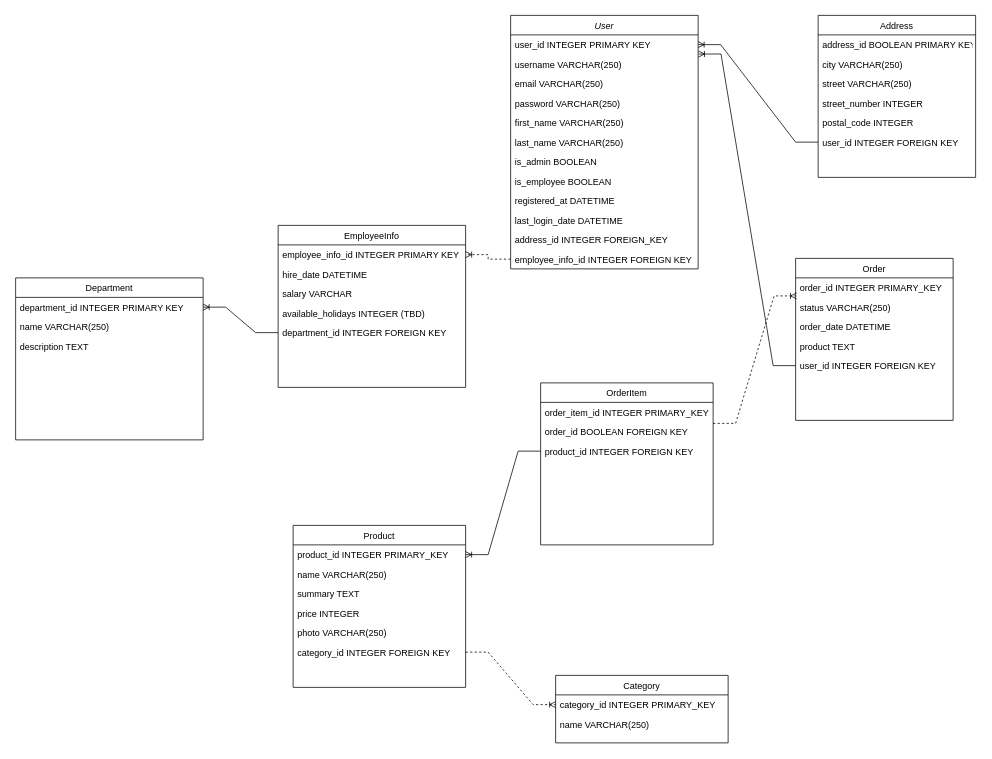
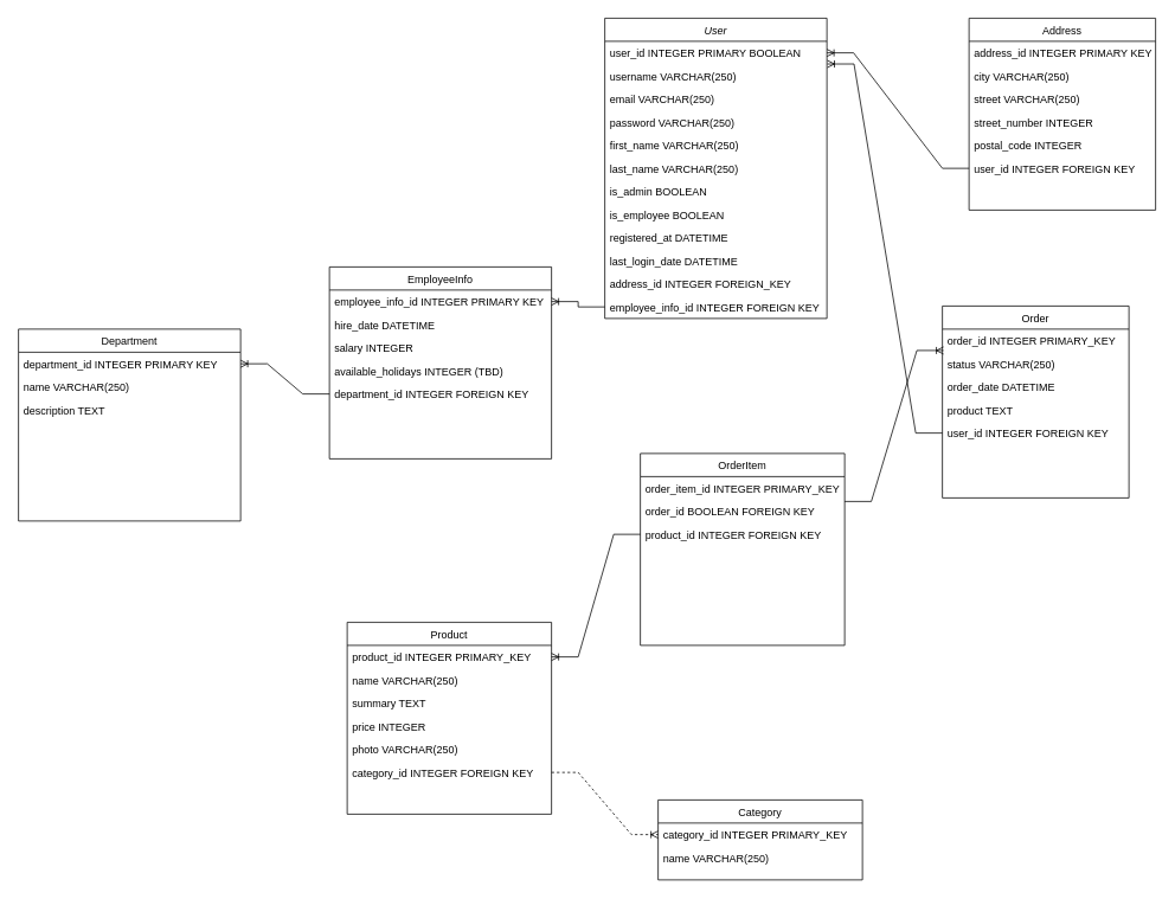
- <mxCell id="3" value="user_id INTEGER PRIMARY KEY" style="text;align=left;verticalAlign=top;spacingLeft=4;spacingRight=4;overflow=hidden;rotatable=0;points=[[0,0.5],[1,0.5]];portConstraint=eastwest;" parent="2" vertex="1"><mxGeometry y="26" width="250" height="26" as="geometry" /></mxCell>
+ <mxCell id="3" value="user_id INTEGER PRIMARY BOOLEAN" style="text;align=left;verticalAlign=top;spacingLeft=4;spacingRight=4;overflow=hidden;rotatable=0;points=[[0,0.5],[1,0.5]];portConstraint=eastwest;" parent="2" vertex="1"><mxGeometry y="26" width="250" height="26" as="geometry" /></mxCell>
- <mxCell id="16" value="address_id BOOLEAN PRIMARY KEY" style="text;align=left;verticalAlign=top;spacingLeft=4;spacingRight=4;overflow=hidden;rotatable=0;points=[[0,0.5],[1,0.5]];portConstraint=eastwest;" parent="15" vertex="1"><mxGeometry y="26" width="210" height="26" as="geometry" /></mxCell>
+ <mxCell id="16" value="address_id INTEGER PRIMARY KEY" style="text;align=left;verticalAlign=top;spacingLeft=4;spacingRight=4;overflow=hidden;rotatable=0;points=[[0,0.5],[1,0.5]];portConstraint=eastwest;" parent="15" vertex="1"><mxGeometry y="26" width="210" height="26" as="geometry" /></mxCell>
- <mxCell id="28" value="" style="edgeStyle=entityRelationEdgeStyle;fontSize=12;html=1;endArrow=ERoneToMany;rounded=0;entryX=1;entryY=0.5;entryDx=0;entryDy=0;exitX=0;exitY=0.5;exitDx=0;exitDy=0;dashed=1;" edge="1" parent="1" source="14" target="23"><mxGeometry width="100" height="100" relative="1" as="geometry"><mxPoint x="630" y="500" as="sourcePoint" /><mxPoint x="730" y="400" as="targetPoint" /></mxGeometry></mxCell>
+ <mxCell id="28" value="" style="edgeStyle=entityRelationEdgeStyle;fontSize=12;html=1;endArrow=ERoneToMany;rounded=0;entryX=1;entryY=0.5;entryDx=0;entryDy=0;exitX=0;exitY=0.5;exitDx=0;exitDy=0;" edge="1" parent="1" source="14" target="23"><mxGeometry width="100" height="100" relative="1" as="geometry"><mxPoint x="630" y="500" as="sourcePoint" /><mxPoint x="730" y="400" as="targetPoint" /></mxGeometry></mxCell>
- <mxCell id="25" value="salary VARCHAR" style="text;align=left;verticalAlign=top;spacingLeft=4;spacingRight=4;overflow=hidden;rotatable=0;points=[[0,0.5],[1,0.5]];portConstraint=eastwest;rounded=0;shadow=0;html=0;" vertex="1" parent="22"><mxGeometry y="78" width="250" height="26" as="geometry" /></mxCell>
+ <mxCell id="25" value="salary INTEGER" style="text;align=left;verticalAlign=top;spacingLeft=4;spacingRight=4;overflow=hidden;rotatable=0;points=[[0,0.5],[1,0.5]];portConstraint=eastwest;rounded=0;shadow=0;html=0;" vertex="1" parent="22"><mxGeometry y="78" width="250" height="26" as="geometry" /></mxCell>
- <mxCell id="56" value="" style="edgeStyle=entityRelationEdgeStyle;fontSize=12;html=1;endArrow=ERoneToMany;rounded=0;entryX=0.006;entryY=0.925;entryDx=0;entryDy=0;entryPerimeter=0;exitX=1;exitY=0.25;exitDx=0;exitDy=0;dashed=1;" edge="1" parent="1" source="42" target="36"><mxGeometry width="100" height="100" relative="1" as="geometry"><mxPoint x="950" y="680" as="sourcePoint" /><mxPoint x="1050" y="580" as="targetPoint" /></mxGeometry></mxCell>
+ <mxCell id="56" value="" style="edgeStyle=entityRelationEdgeStyle;fontSize=12;html=1;endArrow=ERoneToMany;rounded=0;entryX=0.006;entryY=0.925;entryDx=0;entryDy=0;entryPerimeter=0;exitX=1;exitY=0.25;exitDx=0;exitDy=0;" edge="1" parent="1" source="42" target="36"><mxGeometry width="100" height="100" relative="1" as="geometry"><mxPoint x="950" y="680" as="sourcePoint" /><mxPoint x="1050" y="580" as="targetPoint" /></mxGeometry></mxCell>
